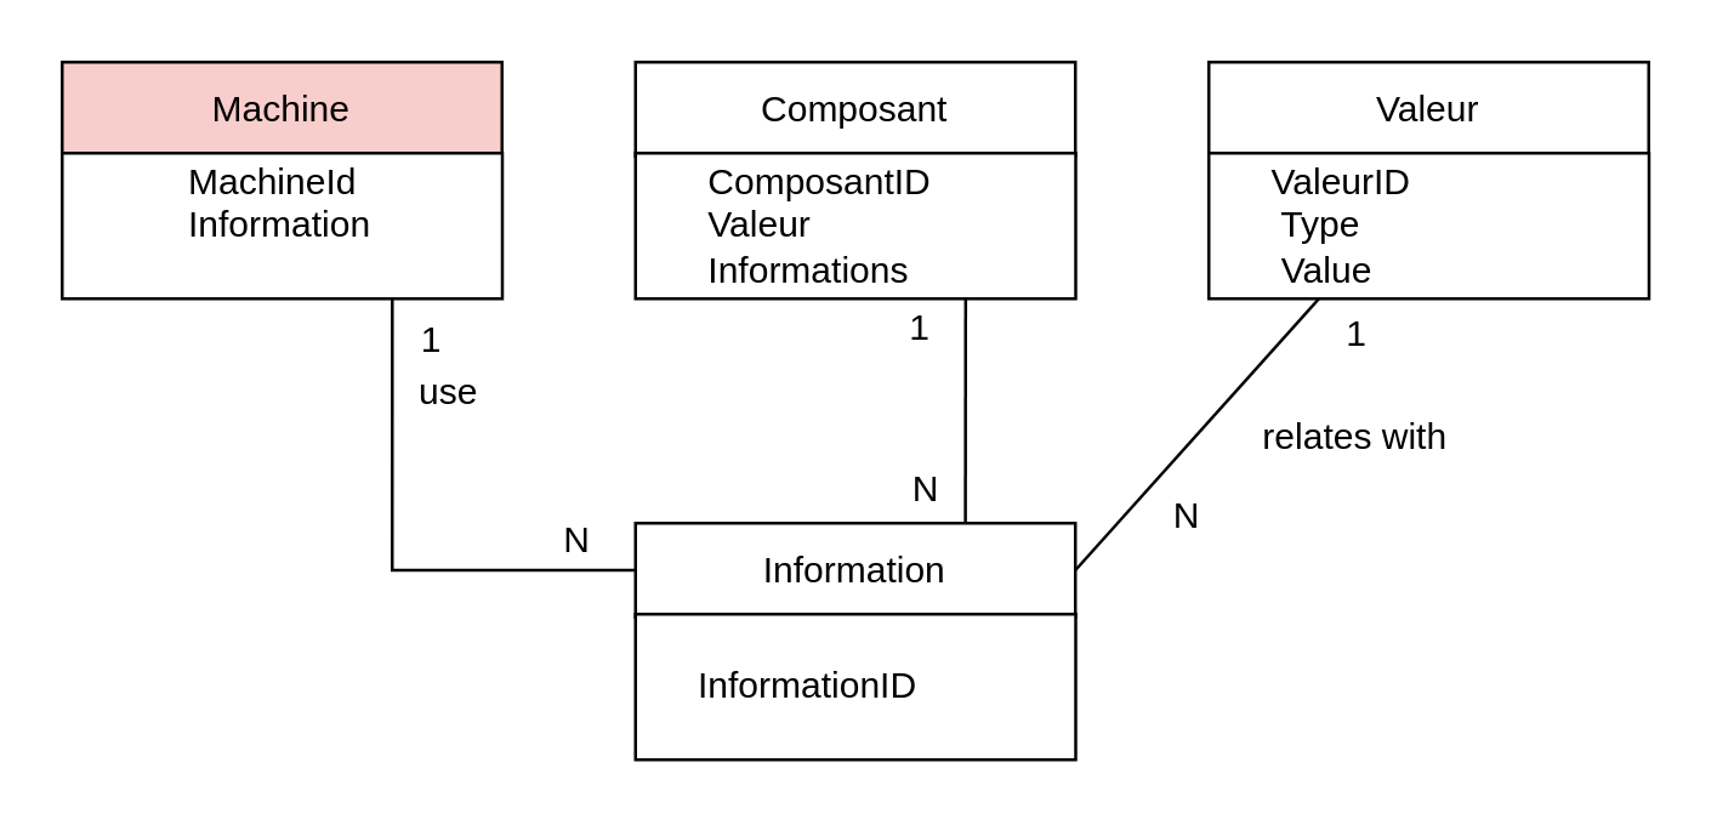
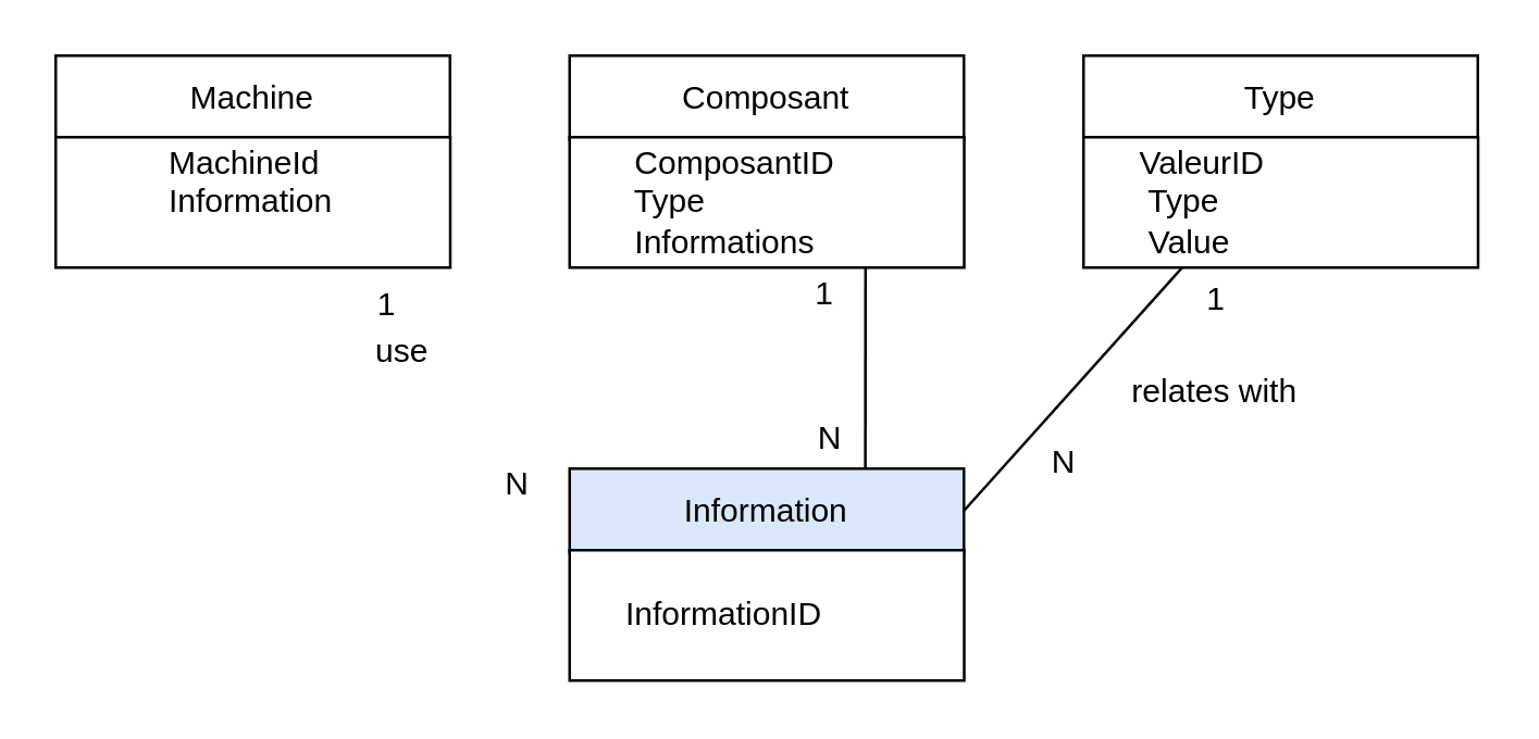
- <mxCell id="2" value="Machine" style="rounded=0;whiteSpace=wrap;html=1;fillColor=#f8cecc;" parent="1" vertex="1"><mxGeometry x="20" y="20" width="145" height="31" as="geometry" /></mxCell>
+ <mxCell id="2" value="Machine" style="rounded=0;whiteSpace=wrap;html=1;" parent="1" vertex="1"><mxGeometry x="20" y="20" width="145" height="31" as="geometry" /></mxCell>
- <mxCell id="6" value="Valeur" style="rounded=0;whiteSpace=wrap;html=1;" parent="1" vertex="1"><mxGeometry x="398" y="20" width="145" height="31" as="geometry" /></mxCell>
+ <mxCell id="6" value="Type" style="rounded=0;whiteSpace=wrap;html=1;" parent="1" vertex="1"><mxGeometry x="398" y="20" width="145" height="31" as="geometry" /></mxCell>
- <mxCell id="12" value="&lt;div&gt;&amp;nbsp; &amp;nbsp; ComposantID&amp;nbsp;&lt;/div&gt;&lt;div&gt;&amp;nbsp; &amp;nbsp; Valeur&amp;nbsp;&lt;/div&gt;&lt;div&gt;&amp;nbsp; &amp;nbsp; Informations&lt;/div&gt;" style="text;strokeColor=none;fillColor=none;align=left;verticalAlign=middle;spacingLeft=4;spacingRight=4;overflow=hidden;points=[[0,0.5],[1,0.5]];portConstraint=eastwest;rotatable=0;whiteSpace=wrap;html=1;" parent="1" vertex="1"><mxGeometry x="213.55" y="50" width="136" height="45" as="geometry" /></mxCell>
+ <mxCell id="12" value="&lt;div&gt;&amp;nbsp; &amp;nbsp; ComposantID&amp;nbsp;&lt;/div&gt;&lt;div&gt;&amp;nbsp; &amp;nbsp; Type&amp;nbsp;&lt;/div&gt;&lt;div&gt;&amp;nbsp; &amp;nbsp; Informations&lt;/div&gt;" style="text;strokeColor=none;fillColor=none;align=left;verticalAlign=middle;spacingLeft=4;spacingRight=4;overflow=hidden;points=[[0,0.5],[1,0.5]];portConstraint=eastwest;rotatable=0;whiteSpace=wrap;html=1;" parent="1" vertex="1"><mxGeometry x="213.55" y="50" width="136" height="45" as="geometry" /></mxCell>
- <mxCell id="9" style="edgeStyle=orthogonalEdgeStyle;rounded=0;orthogonalLoop=1;jettySize=auto;html=1;exitX=0;exitY=0.5;exitDx=0;exitDy=0;entryX=0.75;entryY=1;entryDx=0;entryDy=0;endArrow=none;endFill=0;" parent="1" source="10" target="3" edge="1"><mxGeometry relative="1" as="geometry" /></mxCell>
- <mxCell id="10" value="Information" style="rounded=0;whiteSpace=wrap;html=1;" parent="1" vertex="1"><mxGeometry x="209" y="172" width="145" height="31" as="geometry" /></mxCell>
+ <mxCell id="10" value="Information" style="rounded=0;whiteSpace=wrap;html=1;fillColor=#dae8fc;" parent="1" vertex="1"><mxGeometry x="209" y="172" width="145" height="31" as="geometry" /></mxCell>
